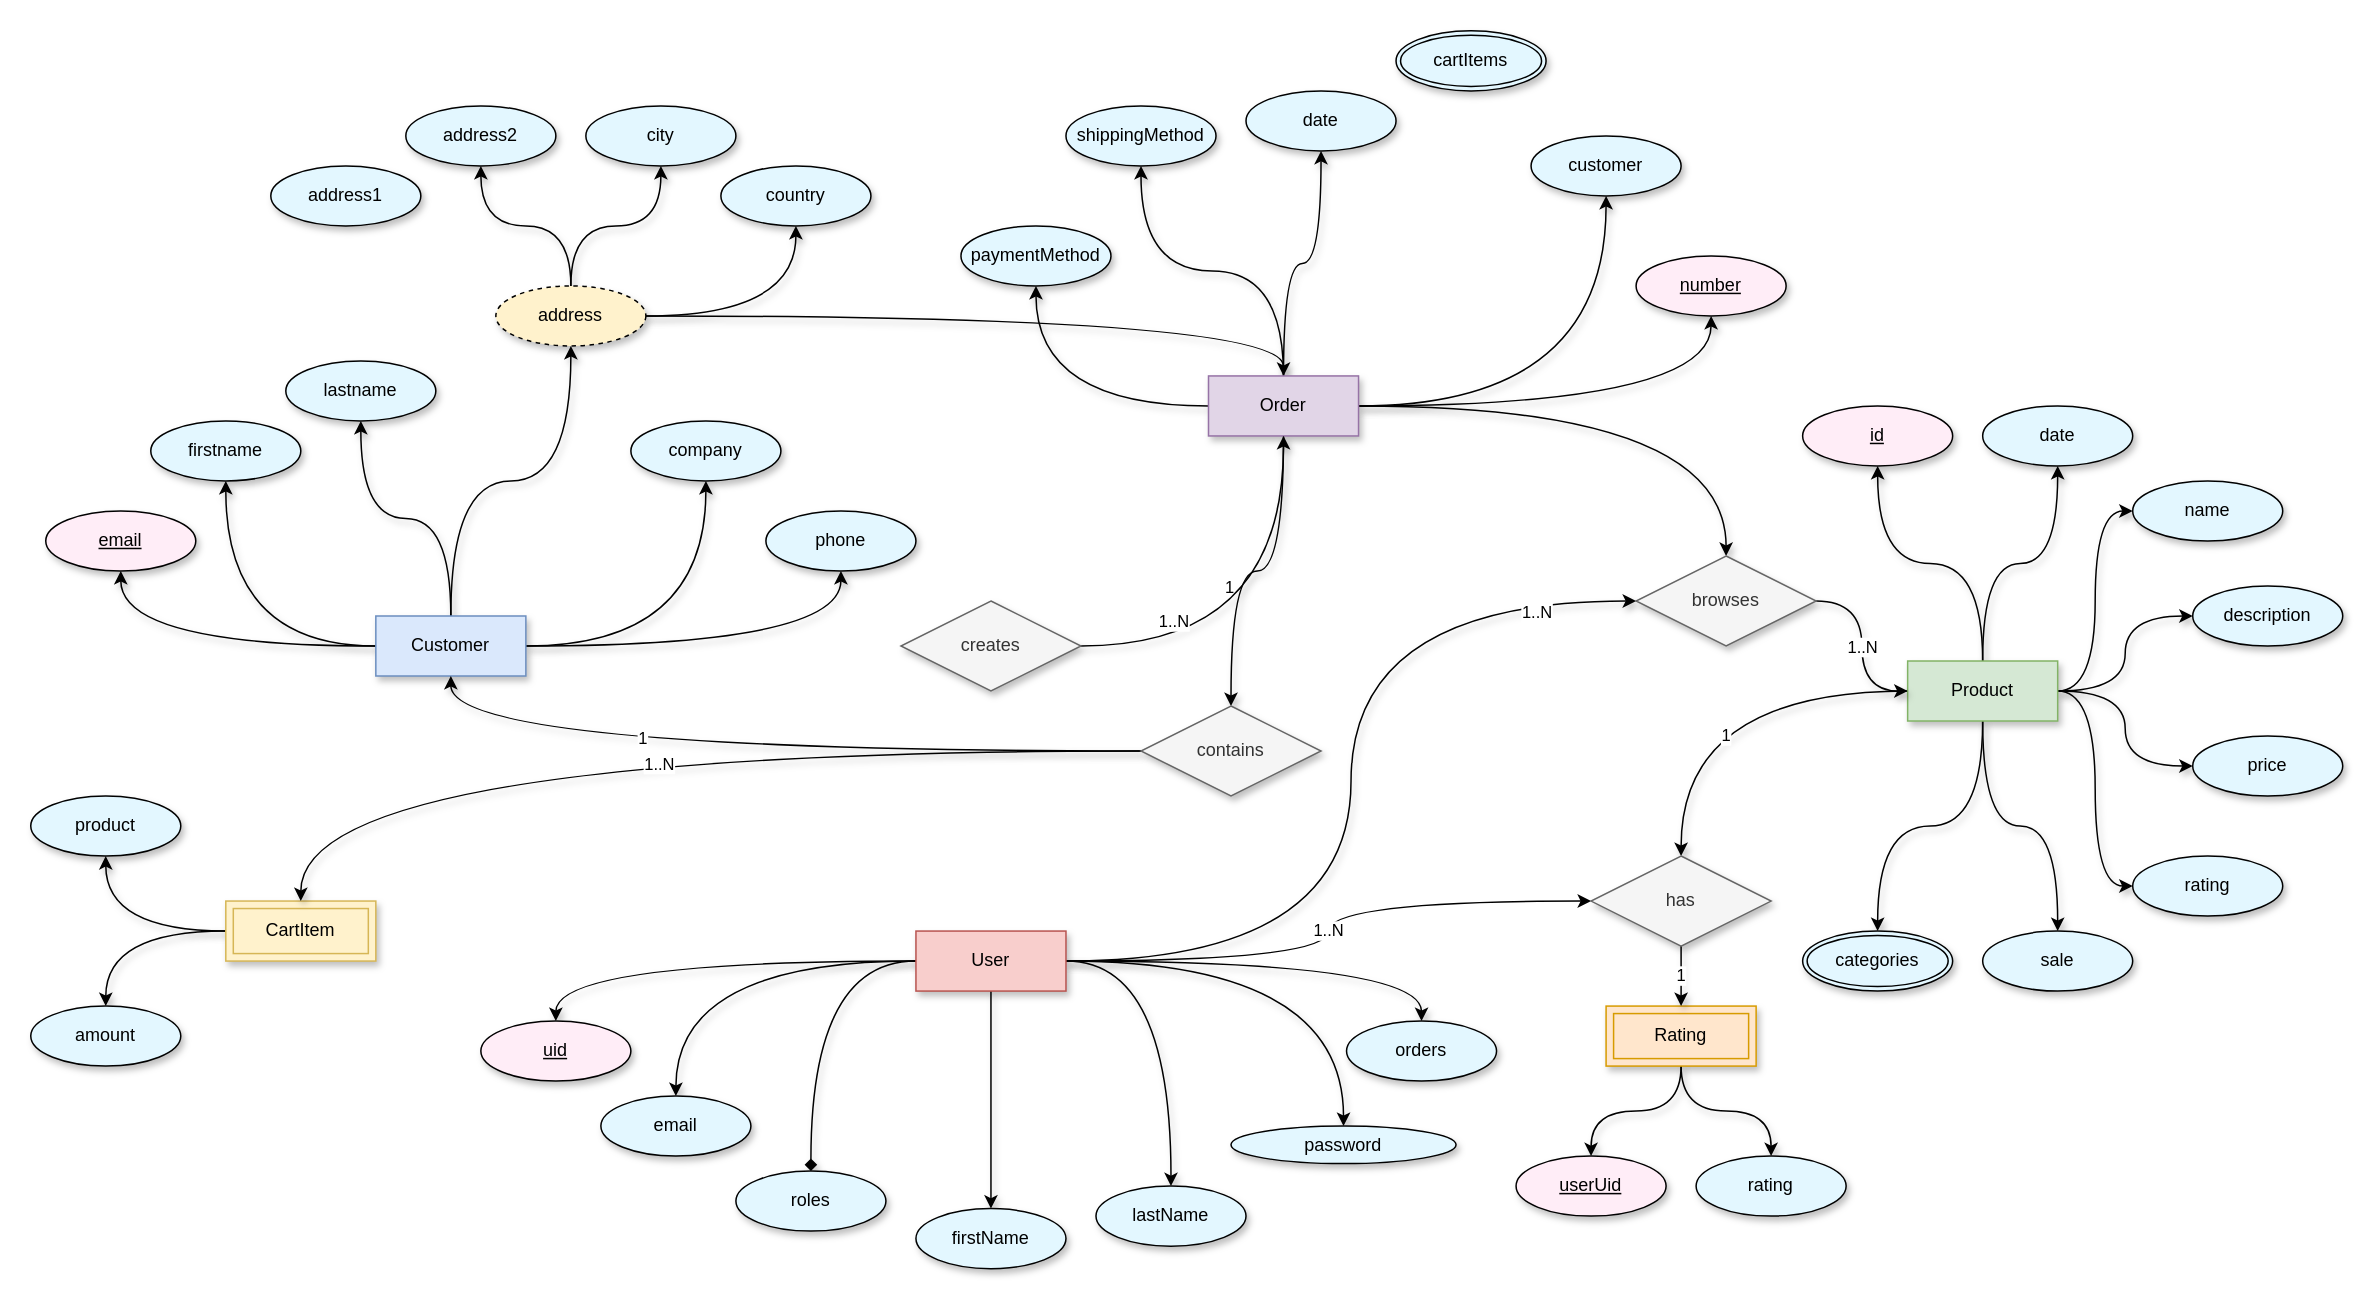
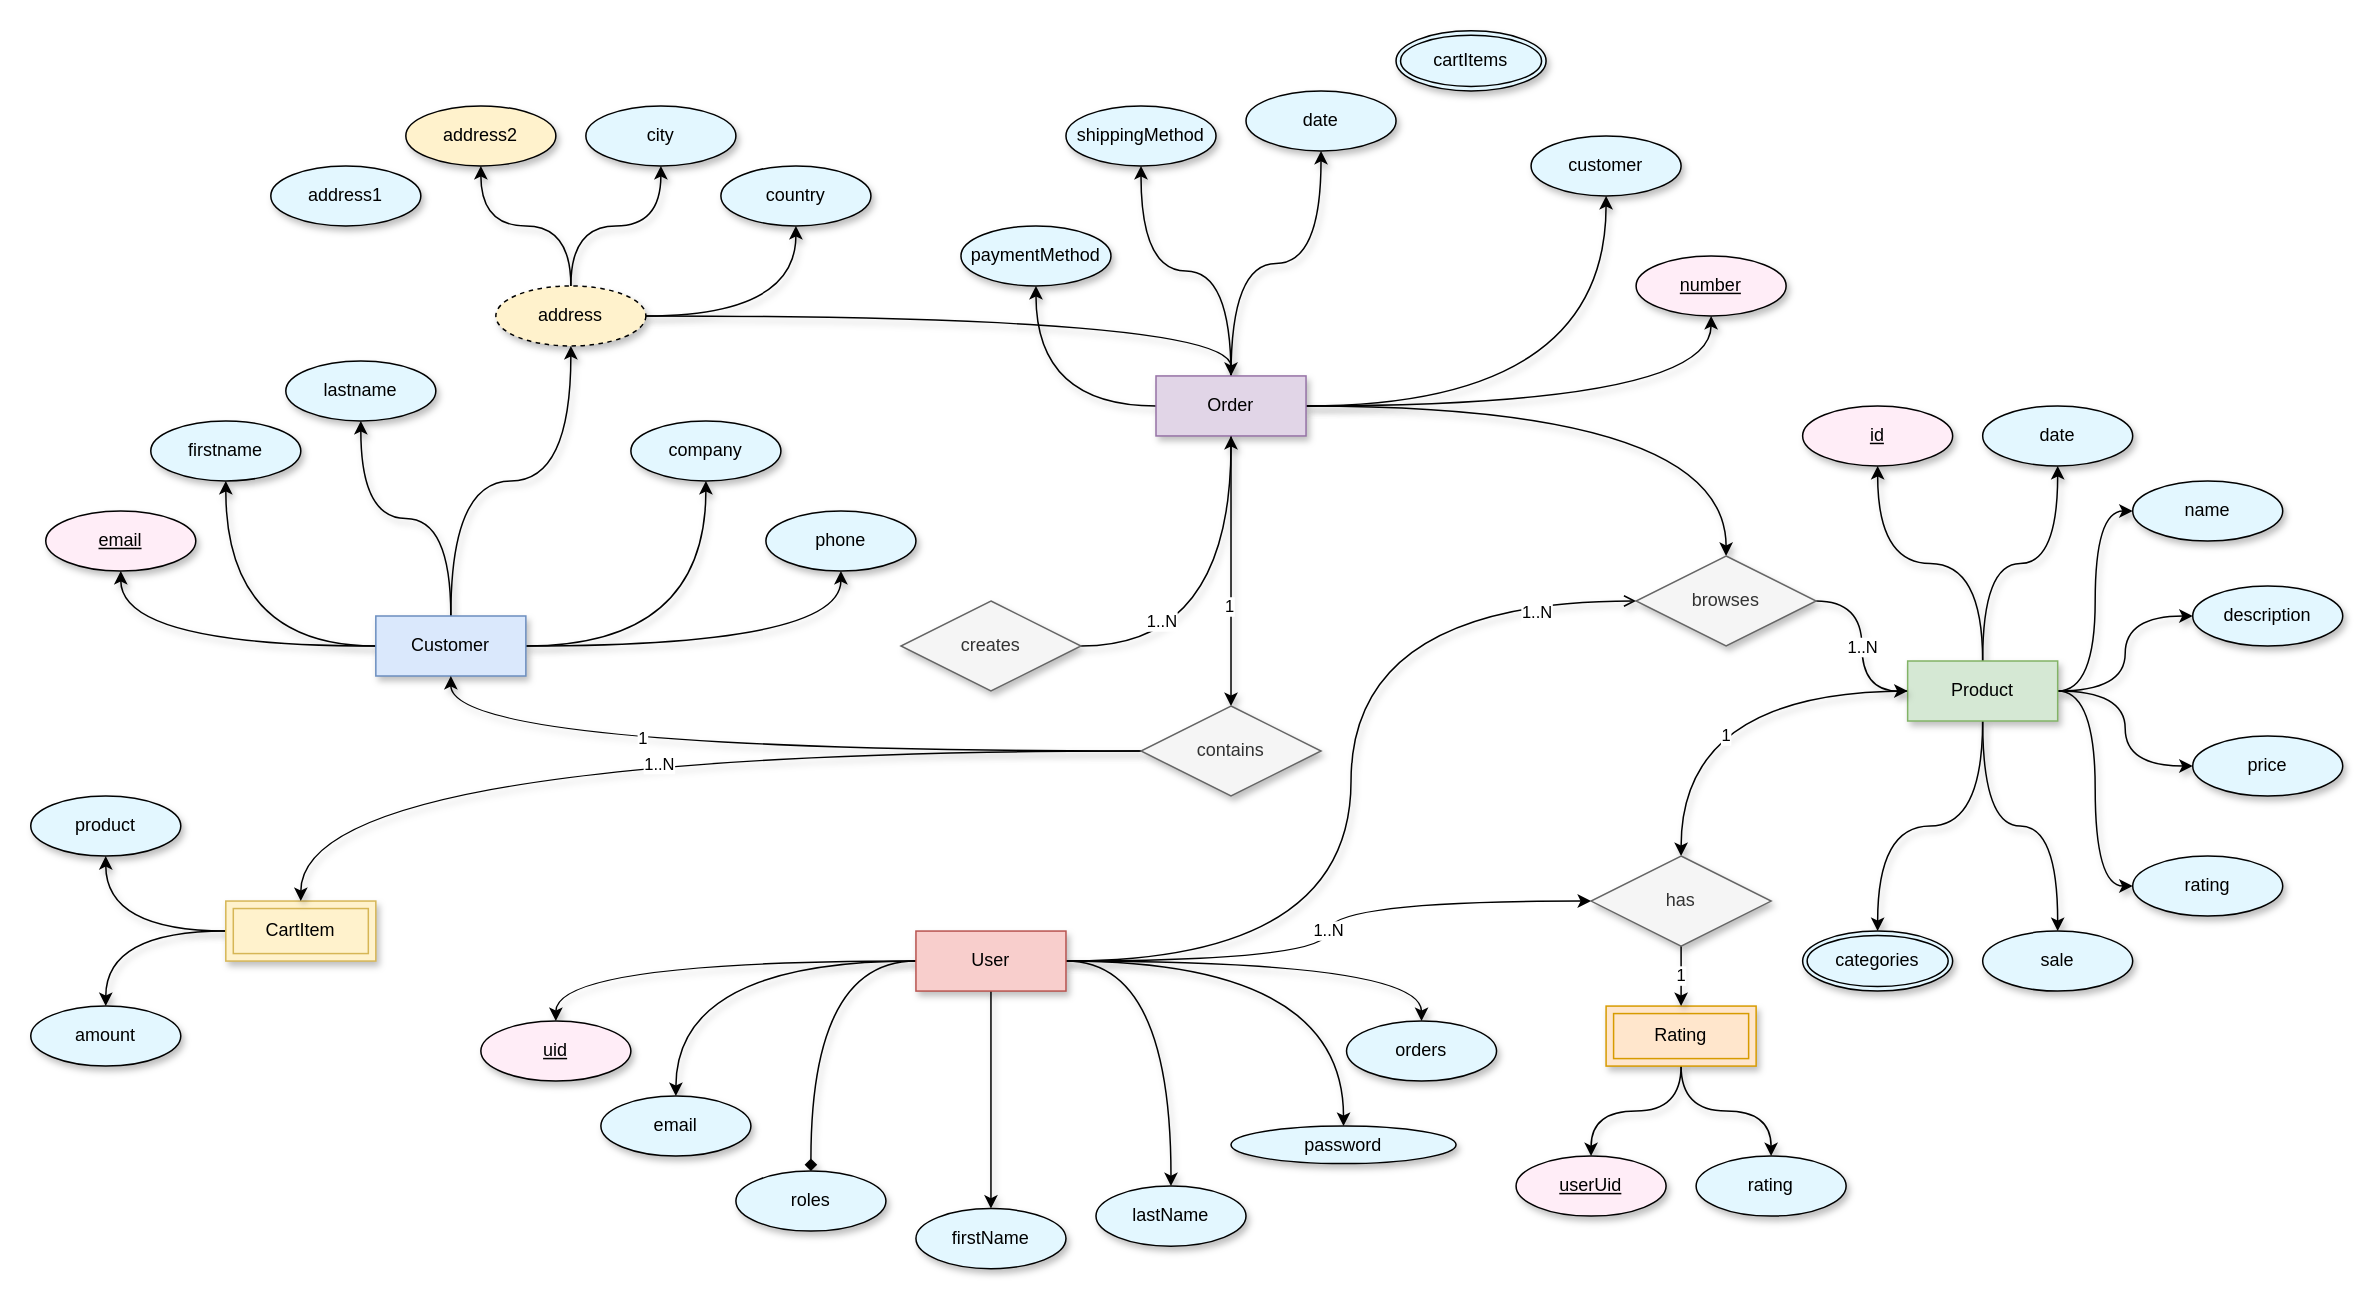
- <mxCell id="31" value="address2" style="ellipse;whiteSpace=wrap;html=1;align=center;fillColor=#E3F7FF;shadow=1;" vertex="1" parent="1"><mxGeometry x="270" y="70" width="100" height="40" as="geometry" /></mxCell>
+ <mxCell id="31" value="address2" style="ellipse;whiteSpace=wrap;html=1;align=center;fillColor=#fff2cc;shadow=1;" vertex="1" parent="1"><mxGeometry x="270" y="70" width="100" height="40" as="geometry" /></mxCell>
- <mxCell id="67" value="Order" style="whiteSpace=wrap;html=1;align=center;fillColor=#e1d5e7;strokeColor=#9673a6;shadow=1;" vertex="1" parent="1"><mxGeometry x="805" y="250" width="100" height="40" as="geometry" /></mxCell>
+ <mxCell id="67" value="Order" style="whiteSpace=wrap;html=1;align=center;fillColor=#e1d5e7;strokeColor=#9673a6;shadow=1;" vertex="1" parent="1"><mxGeometry x="770" y="250" width="100" height="40" as="geometry" /></mxCell>
- <mxCell id="9" style="edgeStyle=orthogonalEdgeStyle;curved=1;orthogonalLoop=1;jettySize=auto;html=1;entryX=0;entryY=0.5;entryDx=0;entryDy=0;shadow=1;" edge="1" parent="1" source="12" target="90"><mxGeometry relative="1" as="geometry" /></mxCell>
+ <mxCell id="9" style="edgeStyle=orthogonalEdgeStyle;curved=1;orthogonalLoop=1;jettySize=auto;html=1;entryX=0;entryY=0.5;entryDx=0;entryDy=0;shadow=1;endArrow=open;" edge="1" parent="1" source="12" target="90"><mxGeometry relative="1" as="geometry" /></mxCell>
